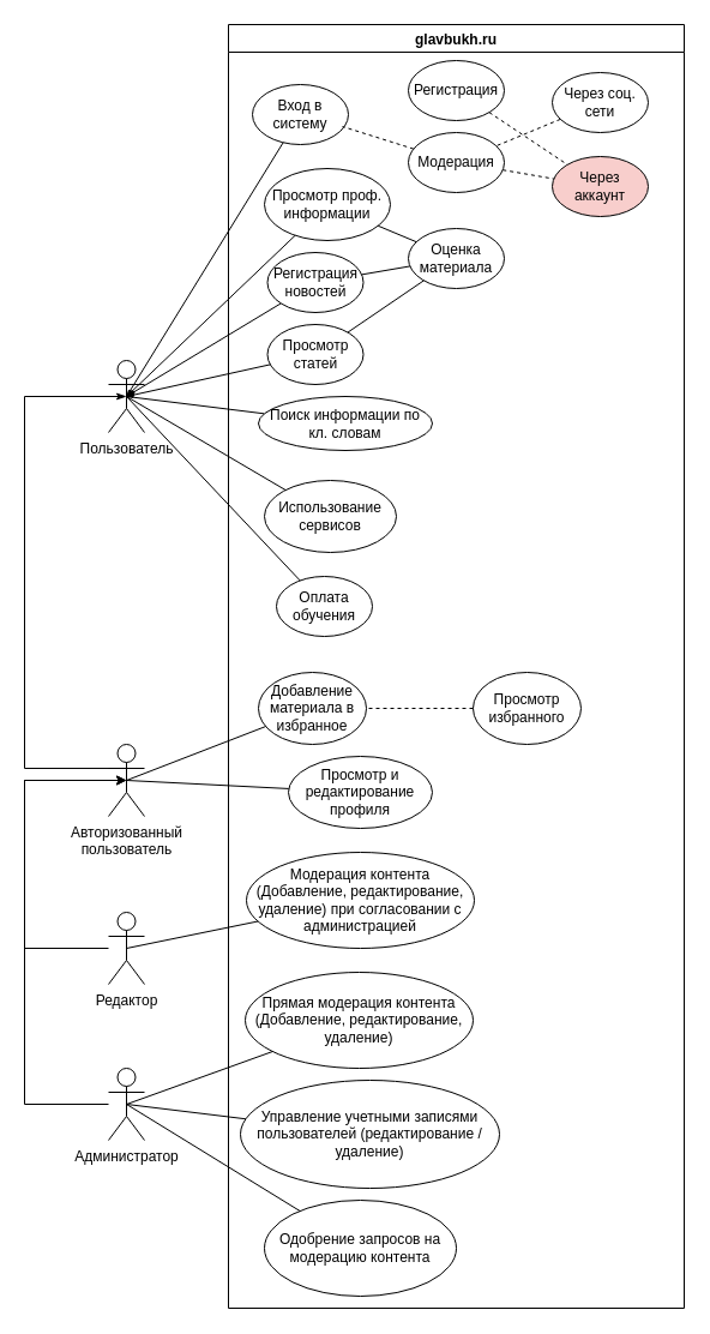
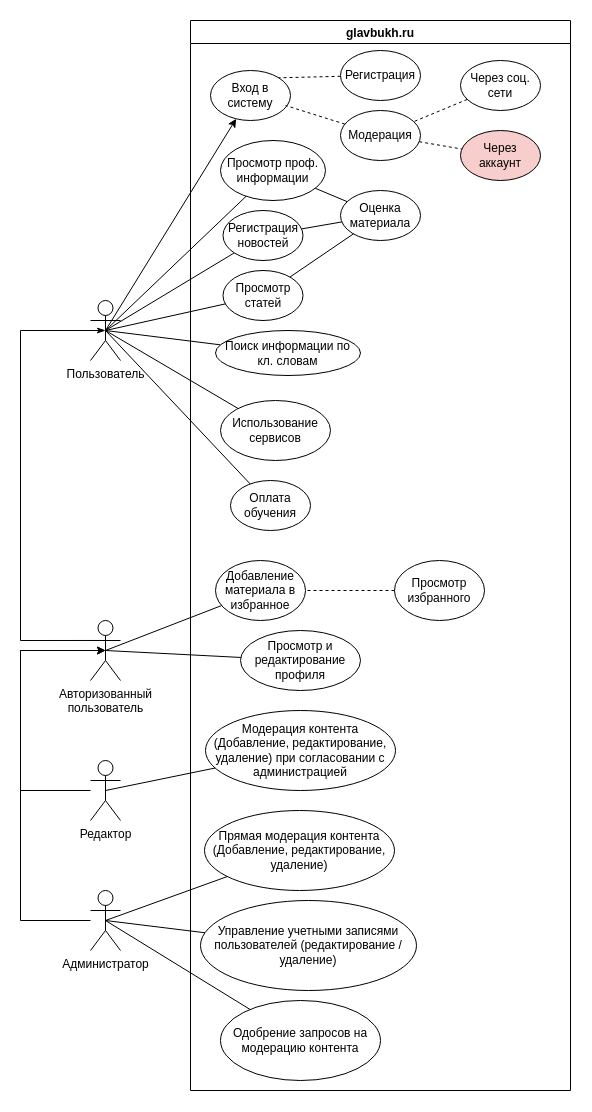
- <mxCell id="11" value="" style="endArrow=none;html=1;rounded=0;dashed=1;" edge="1" parent="6" source="9" target="25"><mxGeometry width="50" height="50" relative="1" as="geometry"><mxPoint x="-75" y="110" as="sourcePoint" /><mxPoint x="40" y="121" as="targetPoint" /></mxGeometry></mxCell>
+ <mxCell id="11" value="" style="endArrow=none;html=1;rounded=0;entryX=1;entryY=0;entryDx=0;entryDy=0;dashed=1;" edge="1" parent="6" source="9" target="8"><mxGeometry width="50" height="50" relative="1" as="geometry"><mxPoint x="-75" y="110" as="sourcePoint" /><mxPoint x="40" y="121" as="targetPoint" /></mxGeometry></mxCell>
- <mxCell id="34" value="" style="endArrow=none;html=1;rounded=0;exitX=0.5;exitY=0.5;exitDx=0;exitDy=0;exitPerimeter=0;" edge="1" parent="1" source="2" target="8"><mxGeometry width="50" height="50" relative="1" as="geometry"><mxPoint x="430" y="380" as="sourcePoint" /><mxPoint x="480" y="330" as="targetPoint" /><Array as="points" /></mxGeometry></mxCell>
+ <mxCell id="34" value="" style="endArrow=classic;html=1;rounded=0;exitX=0.5;exitY=0.5;exitDx=0;exitDy=0;exitPerimeter=0;" edge="1" parent="1" source="2" target="8"><mxGeometry width="50" height="50" relative="1" as="geometry"><mxPoint x="430" y="380" as="sourcePoint" /><mxPoint x="480" y="330" as="targetPoint" /><Array as="points" /></mxGeometry></mxCell>
- <mxCell id="36" value="" style="endArrow=diamond;html=1;rounded=0;entryX=0.5;entryY=0.5;entryDx=0;entryDy=0;entryPerimeter=0;" edge="1" parent="1" source="13" target="2"><mxGeometry width="50" height="50" relative="1" as="geometry"><mxPoint x="414" y="265" as="sourcePoint" /><mxPoint x="339" y="272" as="targetPoint" /></mxGeometry></mxCell>
+ <mxCell id="36" value="" style="endArrow=none;html=1;rounded=0;entryX=0.5;entryY=0.5;entryDx=0;entryDy=0;entryPerimeter=0;" edge="1" parent="1" source="13" target="2"><mxGeometry width="50" height="50" relative="1" as="geometry"><mxPoint x="414" y="265" as="sourcePoint" /><mxPoint x="339" y="272" as="targetPoint" /></mxGeometry></mxCell>
